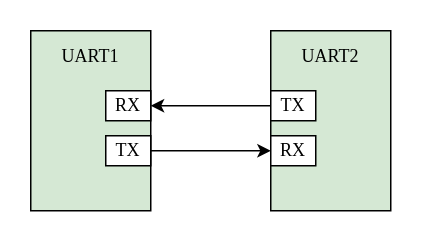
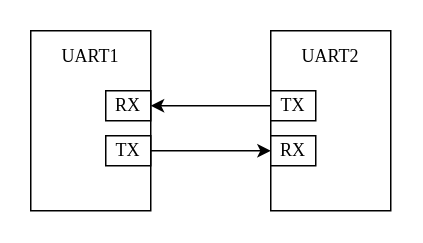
- <mxCell id="2" value="UART1&lt;br&gt;&lt;br&gt;&lt;br&gt;&lt;br&gt;&lt;br&gt;&lt;br&gt;&lt;br&gt;" style="rounded=0;whiteSpace=wrap;html=1;fontFamily=Times New Roman;fillColor=#d5e8d4;" vertex="1" parent="1"><mxGeometry x="20" y="20" width="80" height="120" as="geometry" /></mxCell>
+ <mxCell id="2" value="UART1&lt;br&gt;&lt;br&gt;&lt;br&gt;&lt;br&gt;&lt;br&gt;&lt;br&gt;&lt;br&gt;" style="rounded=0;whiteSpace=wrap;html=1;fontFamily=Times New Roman;" vertex="1" parent="1"><mxGeometry x="20" y="20" width="80" height="120" as="geometry" /></mxCell>
- <mxCell id="3" value="UART2&lt;br&gt;&lt;br&gt;&lt;br&gt;&lt;br&gt;&lt;br&gt;&lt;br&gt;&lt;br&gt;" style="rounded=0;whiteSpace=wrap;html=1;fontFamily=Times New Roman;fillColor=#d5e8d4;" vertex="1" parent="1"><mxGeometry x="180" y="20" width="80" height="120" as="geometry" /></mxCell>
+ <mxCell id="3" value="UART2&lt;br&gt;&lt;br&gt;&lt;br&gt;&lt;br&gt;&lt;br&gt;&lt;br&gt;&lt;br&gt;" style="rounded=0;whiteSpace=wrap;html=1;fontFamily=Times New Roman;" vertex="1" parent="1"><mxGeometry x="180" y="20" width="80" height="120" as="geometry" /></mxCell>
